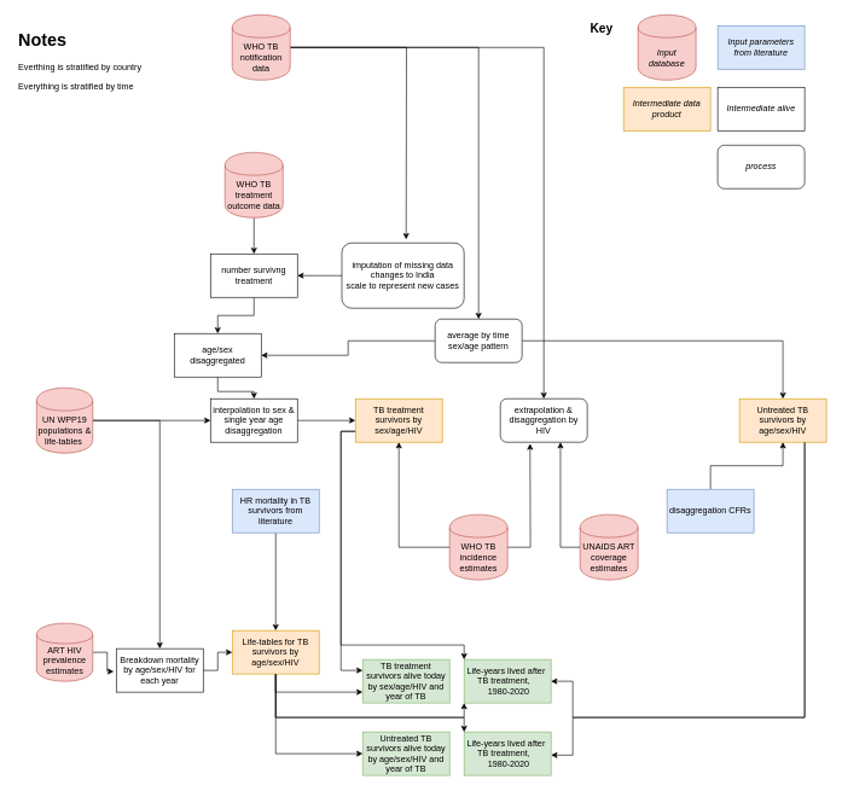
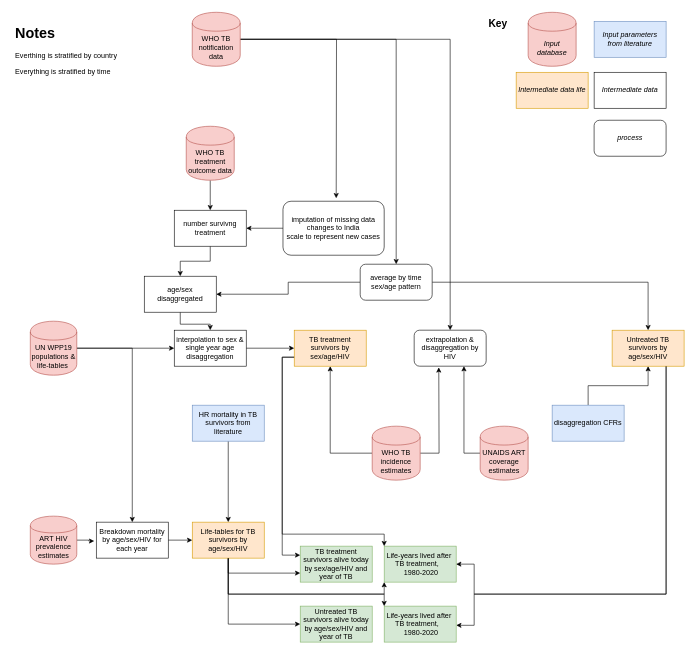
- <mxCell id="47" value="&lt;i&gt;Intermediate data product&lt;/i&gt;" style="rounded=0;whiteSpace=wrap;html=1;fillColor=#ffe6cc;strokeColor=#d79b00;" parent="1" vertex="1"><mxGeometry x="860" y="120" width="120" height="60" as="geometry" /></mxCell>
+ <mxCell id="47" value="&lt;i&gt;Intermediate data life&lt;/i&gt;" style="rounded=0;whiteSpace=wrap;html=1;fillColor=#ffe6cc;strokeColor=#d79b00;" parent="1" vertex="1"><mxGeometry x="860" y="120" width="120" height="60" as="geometry" /></mxCell>
- <mxCell id="48" value="&lt;i&gt;Intermediate alive&lt;/i&gt;" style="rounded=0;whiteSpace=wrap;html=1;" parent="1" vertex="1"><mxGeometry x="990" y="120" width="120" height="60" as="geometry" /></mxCell>
+ <mxCell id="48" value="&lt;i&gt;Intermediate data&lt;/i&gt;" style="rounded=0;whiteSpace=wrap;html=1;" parent="1" vertex="1"><mxGeometry x="990" y="120" width="120" height="60" as="geometry" /></mxCell>
- <mxCell id="37" value="Breakdown mortality by age/sex/HIV for each year" style="rounded=0;whiteSpace=wrap;html=1;" parent="1" vertex="1"><mxGeometry x="160" y="895" width="120" height="60" as="geometry" /></mxCell>
+ <mxCell id="37" value="Breakdown mortality by age/sex/HIV for each year" style="rounded=0;whiteSpace=wrap;html=1;" parent="1" vertex="1"><mxGeometry x="160" y="870" width="120" height="60" as="geometry" /></mxCell>
